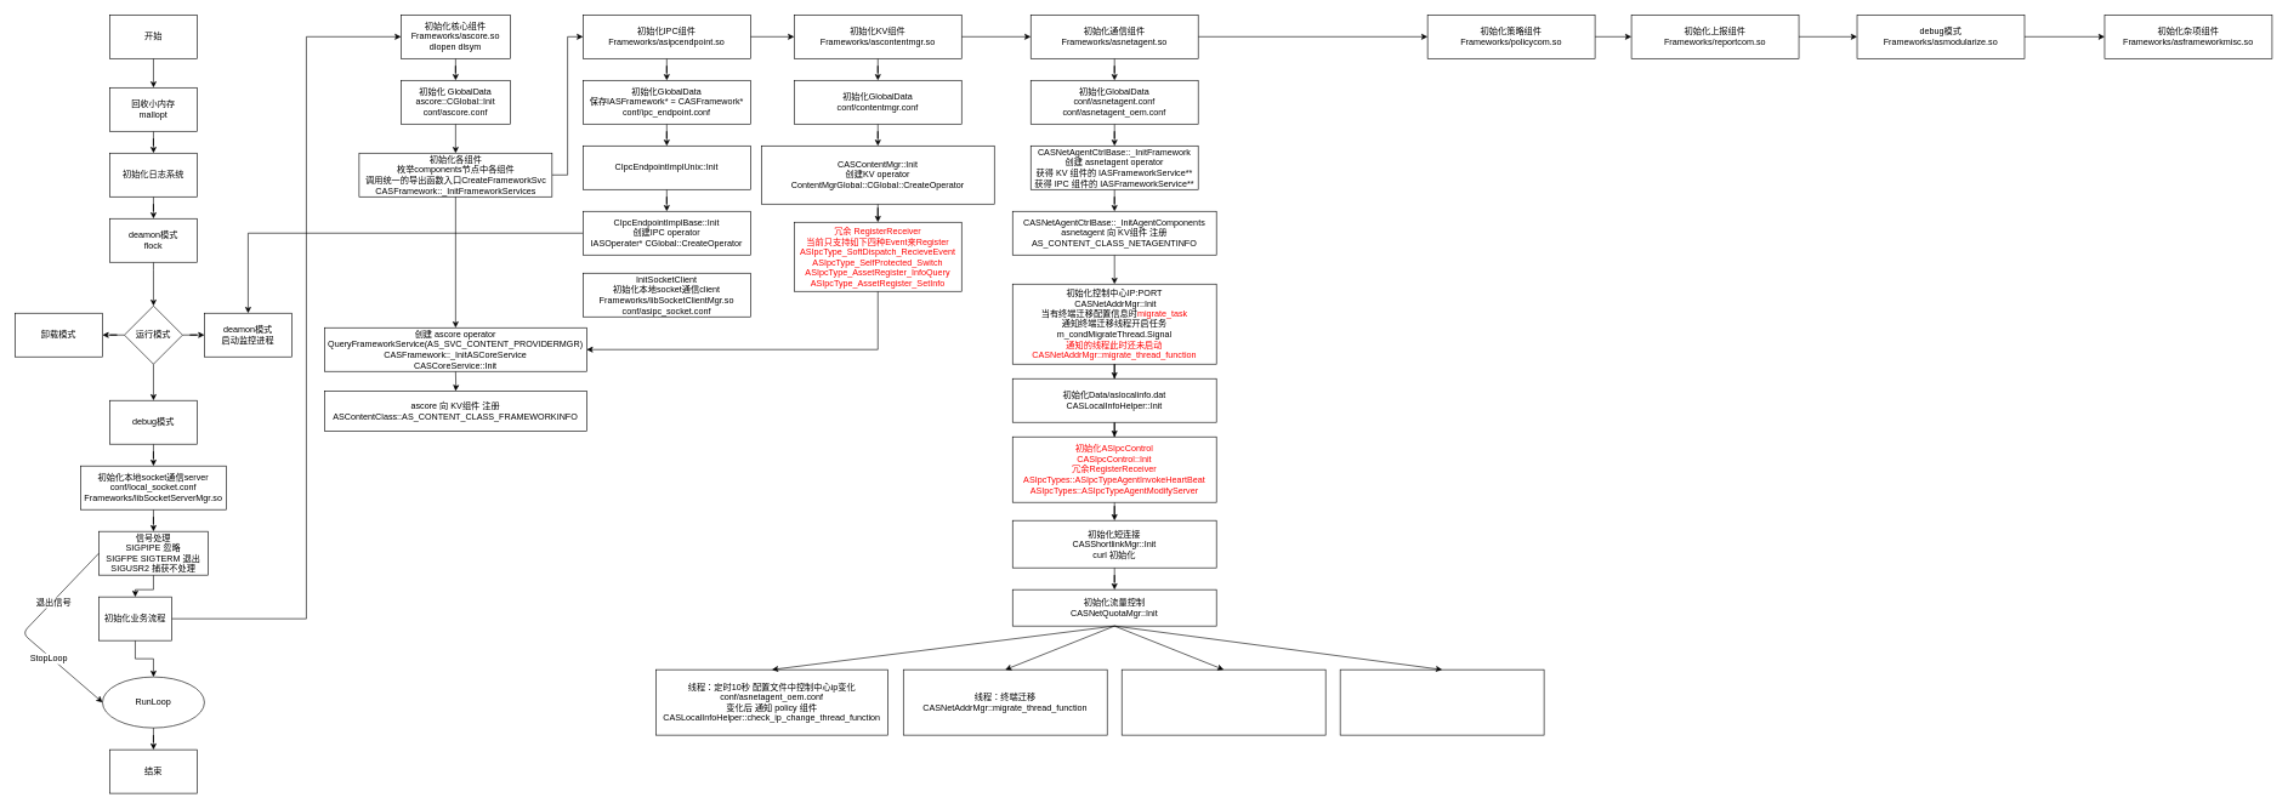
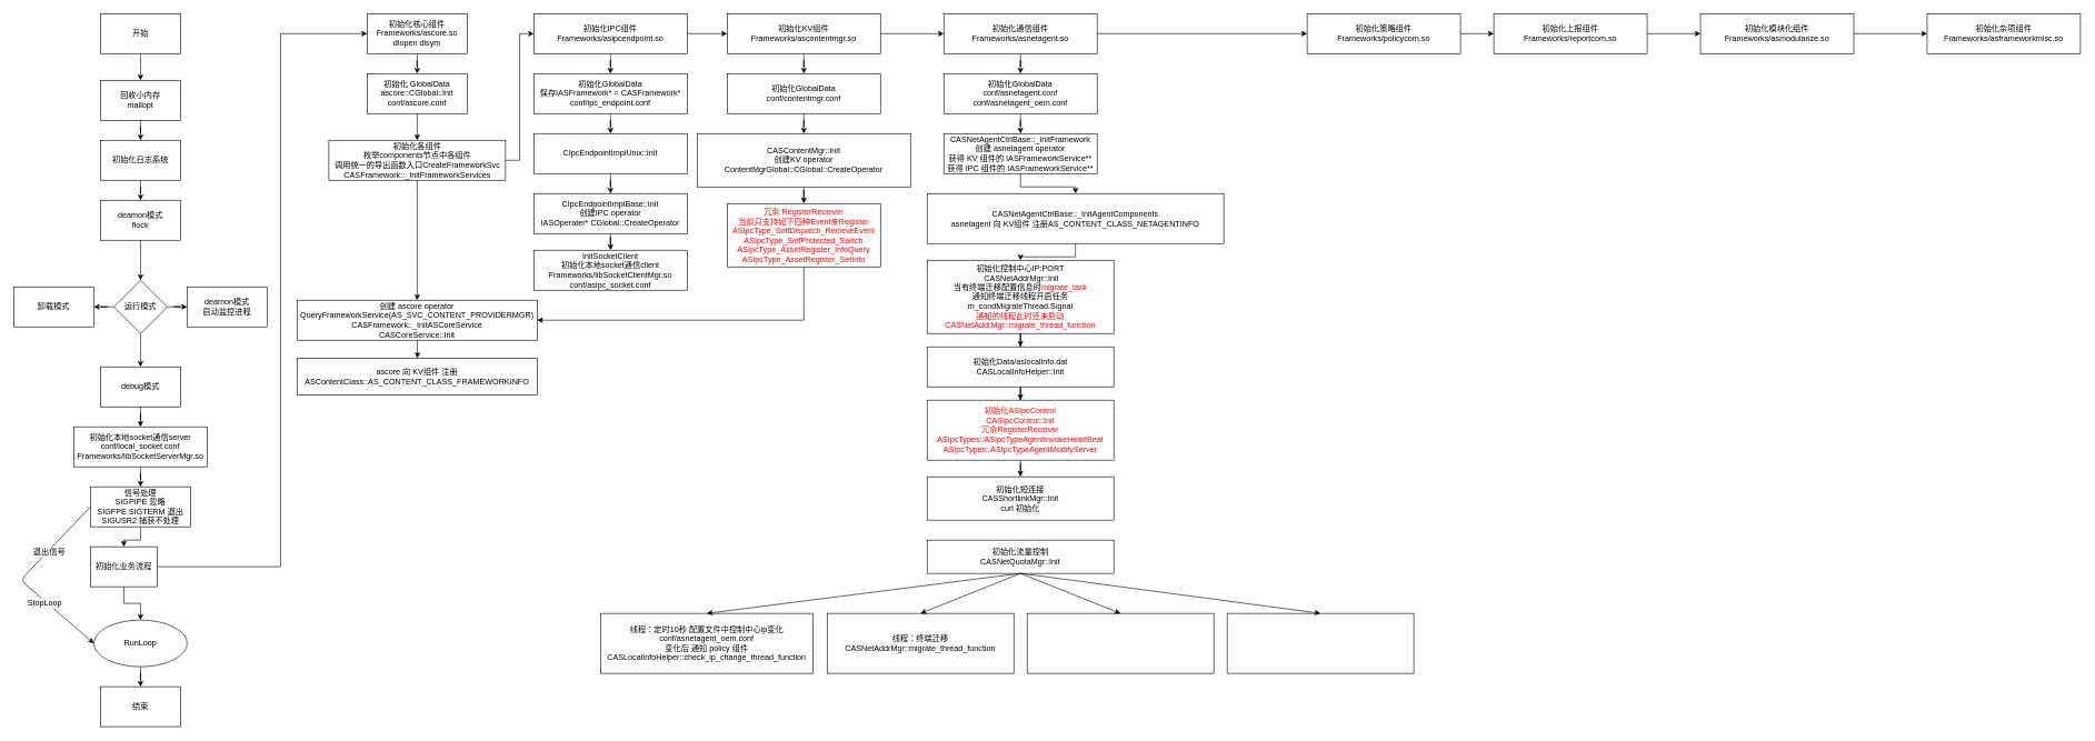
- <mxCell id="79" value="debug模式&lt;br&gt;Frameworks/asmodularize.so" style="rounded=0;whiteSpace=wrap;html=1;fillColor=#FFFFFF;fontSize=12;" parent="1" vertex="1"><mxGeometry x="2550" y="20" width="230" height="60" as="geometry" /></mxCell>
+ <mxCell id="79" value="初始化模块化组件&lt;br&gt;Frameworks/asmodularize.so" style="rounded=0;whiteSpace=wrap;html=1;fillColor=#FFFFFF;fontSize=12;" parent="1" vertex="1"><mxGeometry x="2550" y="20" width="230" height="60" as="geometry" /></mxCell>
- <mxCell id="62" value="CASNetAgentCtrlBase::_InitAgentComponents&lt;br&gt;asnetagent 向 KV组件 注册AS_CONTENT_CLASS_NETAGENTINFO" style="rounded=0;whiteSpace=wrap;html=1;fillColor=#FFFFFF;fontSize=12;" parent="1" vertex="1"><mxGeometry x="1390" y="290" width="280" height="60" as="geometry" /></mxCell>
+ <mxCell id="62" value="CASNetAgentCtrlBase::_InitAgentComponents&lt;br&gt;asnetagent 向 KV组件 注册AS_CONTENT_CLASS_NETAGENTINFO" style="rounded=0;whiteSpace=wrap;html=1;fillColor=#FFFFFF;fontSize=12;" parent="1" vertex="1"><mxGeometry x="1390" y="290" width="445" height="75" as="geometry" /></mxCell>
- <mxCell id="38" value="" style="edgeStyle=orthogonalEdgeStyle;rounded=0;orthogonalLoop=1;jettySize=auto;html=1;fontSize=12;" parent="1" source="39" target="15" edge="1"><mxGeometry relative="1" as="geometry" /></mxCell>
+ <mxCell id="38" value="" style="edgeStyle=orthogonalEdgeStyle;rounded=0;orthogonalLoop=1;jettySize=auto;html=1;fontSize=12;" parent="1" source="39" target="40" edge="1"><mxGeometry relative="1" as="geometry" /></mxCell>
- <mxCell id="69" value="" style="edgeStyle=orthogonalEdgeStyle;rounded=0;orthogonalLoop=1;jettySize=auto;html=1;" edge="1" parent="1" source="70" target="71"><mxGeometry relative="1" as="geometry" /></mxCell>
